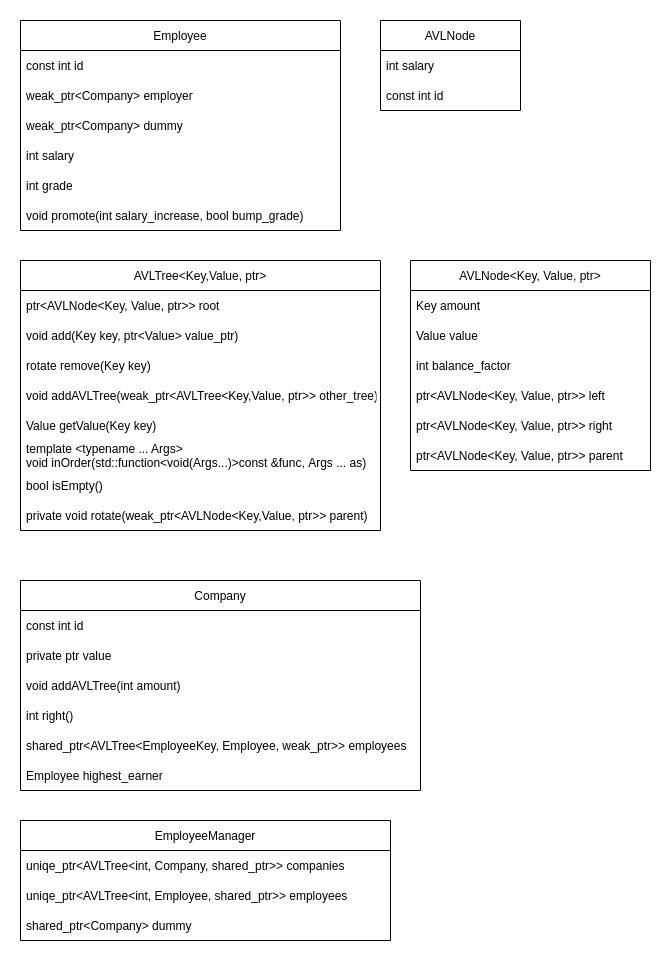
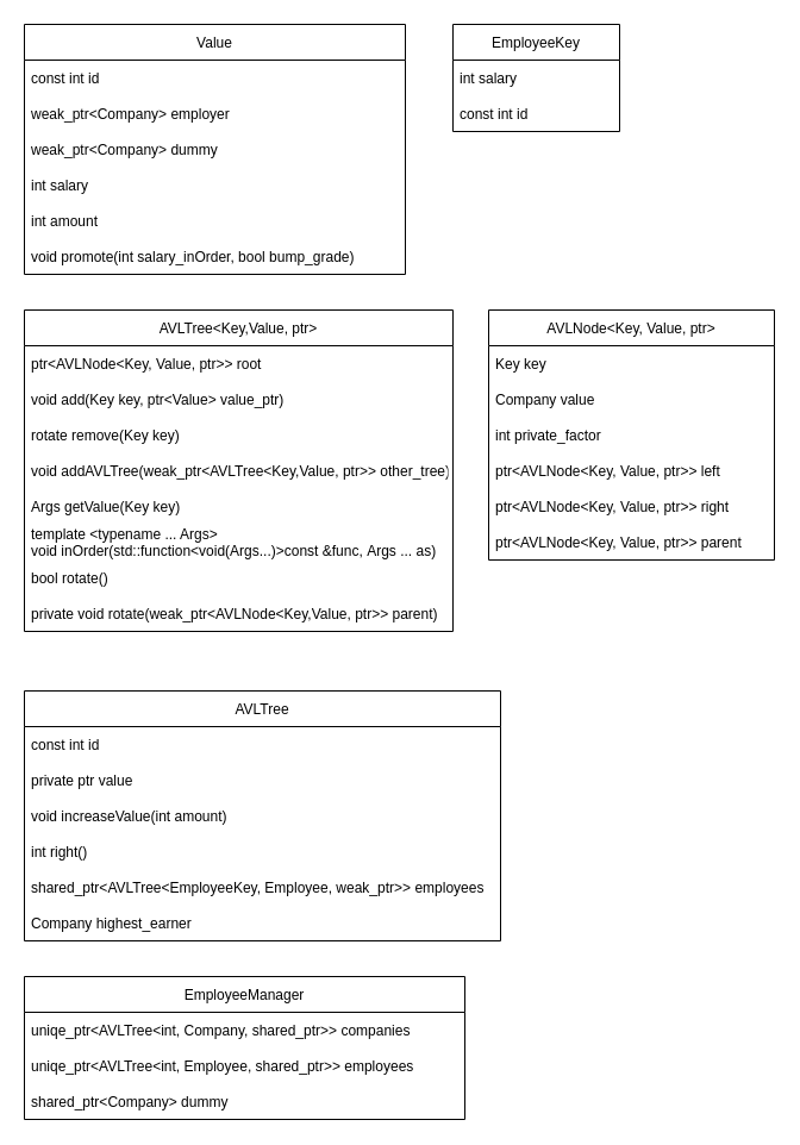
- <mxCell id="9" value="Employee" style="swimlane;fontStyle=0;childLayout=stackLayout;horizontal=1;startSize=30;horizontalStack=0;resizeParent=1;resizeParentMax=0;resizeLast=0;collapsible=1;marginBottom=0;" vertex="1" parent="1"><mxGeometry y="20" width="320" height="210" as="geometry" x="20" /></mxCell>
+ <mxCell id="9" value="Value" style="swimlane;fontStyle=0;childLayout=stackLayout;horizontal=1;startSize=30;horizontalStack=0;resizeParent=1;resizeParentMax=0;resizeLast=0;collapsible=1;marginBottom=0;" vertex="1" parent="1"><mxGeometry y="20" width="320" height="210" as="geometry" x="20" /></mxCell>
- <mxCell id="16" value="AVLNode" style="swimlane;fontStyle=0;childLayout=stackLayout;horizontal=1;startSize=30;horizontalStack=0;resizeParent=1;resizeParentMax=0;resizeLast=0;collapsible=1;marginBottom=0;" vertex="1" parent="1"><mxGeometry x="380" y="20" width="140" height="90" as="geometry" /></mxCell>
+ <mxCell id="16" value="EmployeeKey" style="swimlane;fontStyle=0;childLayout=stackLayout;horizontal=1;startSize=30;horizontalStack=0;resizeParent=1;resizeParentMax=0;resizeLast=0;collapsible=1;marginBottom=0;" vertex="1" parent="1"><mxGeometry x="380" y="20" width="140" height="90" as="geometry" /></mxCell>
- <mxCell id="14" value="int grade" style="text;strokeColor=none;fillColor=none;align=left;verticalAlign=middle;spacingLeft=4;spacingRight=4;overflow=hidden;points=[[0,0.5],[1,0.5]];portConstraint=eastwest;rotatable=0;" vertex="1" parent="9"><mxGeometry y="150" width="320" height="30" as="geometry" /></mxCell>
+ <mxCell id="14" value="int amount" style="text;strokeColor=none;fillColor=none;align=left;verticalAlign=middle;spacingLeft=4;spacingRight=4;overflow=hidden;points=[[0,0.5],[1,0.5]];portConstraint=eastwest;rotatable=0;" vertex="1" parent="9"><mxGeometry y="150" width="320" height="30" as="geometry" /></mxCell>
- <mxCell id="15" value="void promote(int salary_increase, bool bump_grade)" style="text;strokeColor=none;fillColor=none;align=left;verticalAlign=middle;spacingLeft=4;spacingRight=4;overflow=hidden;points=[[0,0.5],[1,0.5]];portConstraint=eastwest;rotatable=0;" vertex="1" parent="9"><mxGeometry y="180" width="320" height="30" as="geometry" /></mxCell>
+ <mxCell id="15" value="void promote(int salary_inOrder, bool bump_grade)" style="text;strokeColor=none;fillColor=none;align=left;verticalAlign=middle;spacingLeft=4;spacingRight=4;overflow=hidden;points=[[0,0.5],[1,0.5]];portConstraint=eastwest;rotatable=0;" vertex="1" parent="9"><mxGeometry y="180" width="320" height="30" as="geometry" /></mxCell>
- <mxCell id="33" value="Key amount" style="text;strokeColor=none;fillColor=none;align=left;verticalAlign=middle;spacingLeft=4;spacingRight=4;overflow=hidden;points=[[0,0.5],[1,0.5]];portConstraint=eastwest;rotatable=0;" vertex="1" parent="32"><mxGeometry y="30" width="240" height="30" as="geometry" /></mxCell>
+ <mxCell id="33" value="Key key" style="text;strokeColor=none;fillColor=none;align=left;verticalAlign=middle;spacingLeft=4;spacingRight=4;overflow=hidden;points=[[0,0.5],[1,0.5]];portConstraint=eastwest;rotatable=0;" vertex="1" parent="32"><mxGeometry y="30" width="240" height="30" as="geometry" /></mxCell>
- <mxCell id="34" value="Value value" style="text;strokeColor=none;fillColor=none;align=left;verticalAlign=middle;spacingLeft=4;spacingRight=4;overflow=hidden;points=[[0,0.5],[1,0.5]];portConstraint=eastwest;rotatable=0;" vertex="1" parent="32"><mxGeometry y="60" width="240" height="30" as="geometry" /></mxCell>
+ <mxCell id="34" value="Company value" style="text;strokeColor=none;fillColor=none;align=left;verticalAlign=middle;spacingLeft=4;spacingRight=4;overflow=hidden;points=[[0,0.5],[1,0.5]];portConstraint=eastwest;rotatable=0;" vertex="1" parent="32"><mxGeometry y="60" width="240" height="30" as="geometry" /></mxCell>
- <mxCell id="35" value="int balance_factor" style="text;strokeColor=none;fillColor=none;align=left;verticalAlign=middle;spacingLeft=4;spacingRight=4;overflow=hidden;points=[[0,0.5],[1,0.5]];portConstraint=eastwest;rotatable=0;" vertex="1" parent="32"><mxGeometry y="90" width="240" height="30" as="geometry" /></mxCell>
+ <mxCell id="35" value="int private_factor" style="text;strokeColor=none;fillColor=none;align=left;verticalAlign=middle;spacingLeft=4;spacingRight=4;overflow=hidden;points=[[0,0.5],[1,0.5]];portConstraint=eastwest;rotatable=0;" vertex="1" parent="32"><mxGeometry y="90" width="240" height="30" as="geometry" /></mxCell>
- <mxCell id="28" value="Value getValue(Key key)" style="text;strokeColor=none;fillColor=none;align=left;verticalAlign=middle;spacingLeft=4;spacingRight=4;overflow=hidden;points=[[0,0.5],[1,0.5]];portConstraint=eastwest;rotatable=0;" vertex="1" parent="23"><mxGeometry y="150" width="360" height="30" as="geometry" /></mxCell>
+ <mxCell id="28" value="Args getValue(Key key)" style="text;strokeColor=none;fillColor=none;align=left;verticalAlign=middle;spacingLeft=4;spacingRight=4;overflow=hidden;points=[[0,0.5],[1,0.5]];portConstraint=eastwest;rotatable=0;" vertex="1" parent="23"><mxGeometry y="150" width="360" height="30" as="geometry" /></mxCell>
- <mxCell id="30" value="bool isEmpty()" style="text;strokeColor=none;fillColor=none;align=left;verticalAlign=middle;spacingLeft=4;spacingRight=4;overflow=hidden;points=[[0,0.5],[1,0.5]];portConstraint=eastwest;rotatable=0;" vertex="1" parent="23"><mxGeometry y="210" width="360" height="30" as="geometry" /></mxCell>
+ <mxCell id="30" value="bool rotate()" style="text;strokeColor=none;fillColor=none;align=left;verticalAlign=middle;spacingLeft=4;spacingRight=4;overflow=hidden;points=[[0,0.5],[1,0.5]];portConstraint=eastwest;rotatable=0;" vertex="1" parent="23"><mxGeometry y="210" width="360" height="30" as="geometry" /></mxCell>
- <mxCell id="2" value="Company" style="swimlane;fontStyle=0;childLayout=stackLayout;horizontal=1;startSize=30;horizontalStack=0;resizeParent=1;resizeParentMax=0;resizeLast=0;collapsible=1;marginBottom=0;" vertex="1" parent="1"><mxGeometry y="580" width="400" height="210" as="geometry" x="20" /></mxCell>
+ <mxCell id="2" value="AVLTree" style="swimlane;fontStyle=0;childLayout=stackLayout;horizontal=1;startSize=30;horizontalStack=0;resizeParent=1;resizeParentMax=0;resizeLast=0;collapsible=1;marginBottom=0;" vertex="1" parent="1"><mxGeometry y="580" width="400" height="210" as="geometry" x="20" /></mxCell>
- <mxCell id="5" value="void addAVLTree(int amount)" style="text;strokeColor=none;fillColor=none;align=left;verticalAlign=middle;spacingLeft=4;spacingRight=4;overflow=hidden;points=[[0,0.5],[1,0.5]];portConstraint=eastwest;rotatable=0;" vertex="1" parent="2"><mxGeometry y="90" width="400" height="30" as="geometry" /></mxCell>
+ <mxCell id="5" value="void increaseValue(int amount)" style="text;strokeColor=none;fillColor=none;align=left;verticalAlign=middle;spacingLeft=4;spacingRight=4;overflow=hidden;points=[[0,0.5],[1,0.5]];portConstraint=eastwest;rotatable=0;" vertex="1" parent="2"><mxGeometry y="90" width="400" height="30" as="geometry" /></mxCell>
- <mxCell id="8" value="Employee highest_earner" style="text;strokeColor=none;fillColor=none;align=left;verticalAlign=middle;spacingLeft=4;spacingRight=4;overflow=hidden;points=[[0,0.5],[1,0.5]];portConstraint=eastwest;rotatable=0;" vertex="1" parent="2"><mxGeometry y="180" width="400" height="30" as="geometry" /></mxCell>
+ <mxCell id="8" value="Company highest_earner" style="text;strokeColor=none;fillColor=none;align=left;verticalAlign=middle;spacingLeft=4;spacingRight=4;overflow=hidden;points=[[0,0.5],[1,0.5]];portConstraint=eastwest;rotatable=0;" vertex="1" parent="2"><mxGeometry y="180" width="400" height="30" as="geometry" /></mxCell>
